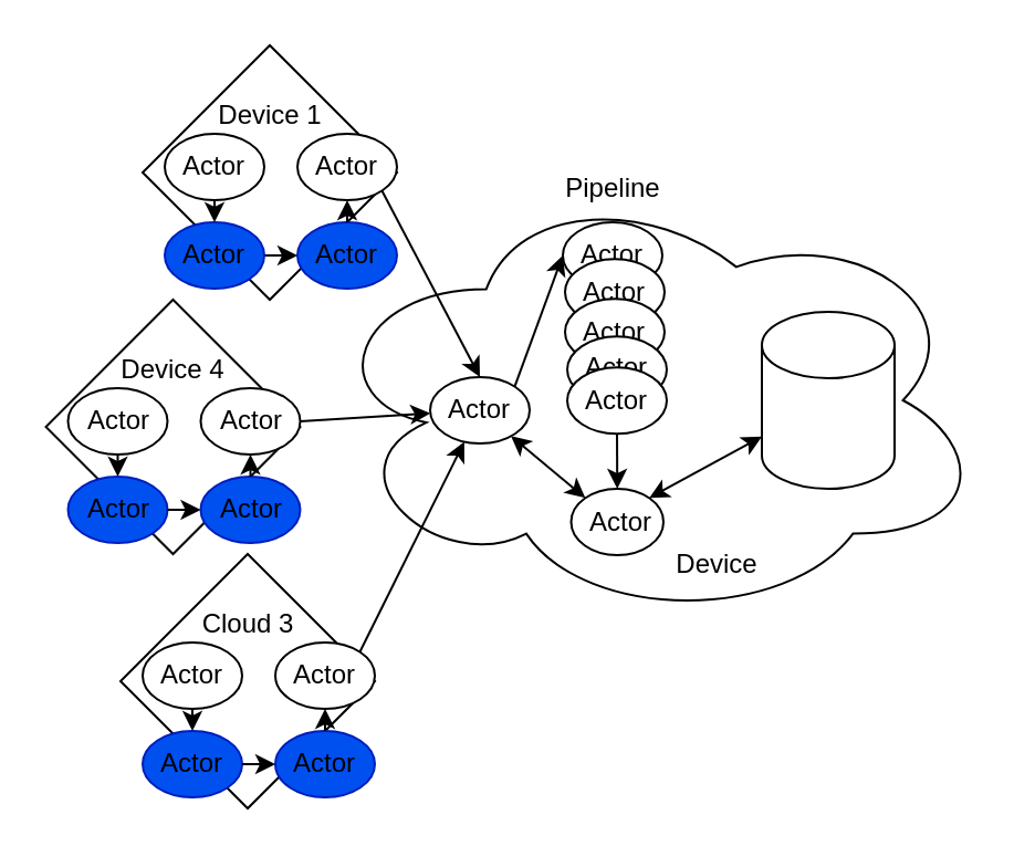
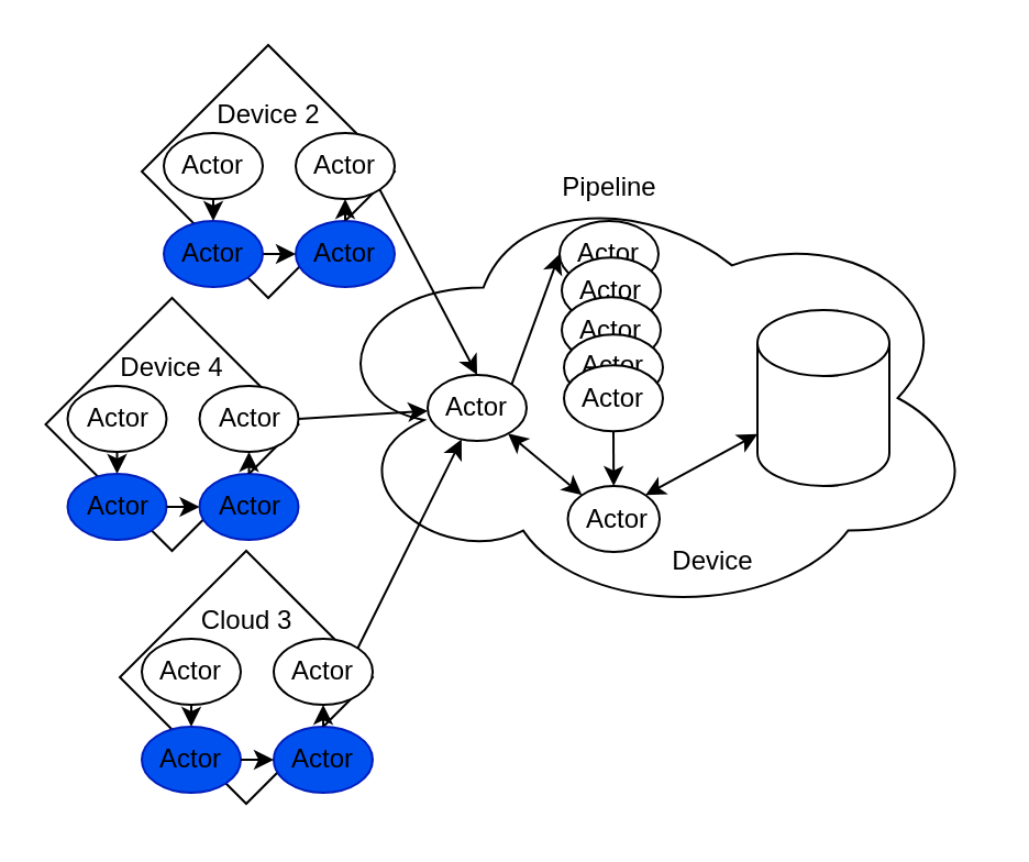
- <mxCell id="51" value="Device 1" style="text;html=1;strokeColor=none;fillColor=none;align=center;verticalAlign=middle;whiteSpace=wrap;rounded=0;" parent="1" vertex="1"><mxGeometry x="92" y="37" width="60" height="30" as="geometry" /></mxCell>
+ <mxCell id="51" value="Device 2" style="text;html=1;strokeColor=none;fillColor=none;align=center;verticalAlign=middle;whiteSpace=wrap;rounded=0;" parent="1" vertex="1"><mxGeometry x="92" y="37" width="60" height="30" as="geometry" /></mxCell>
